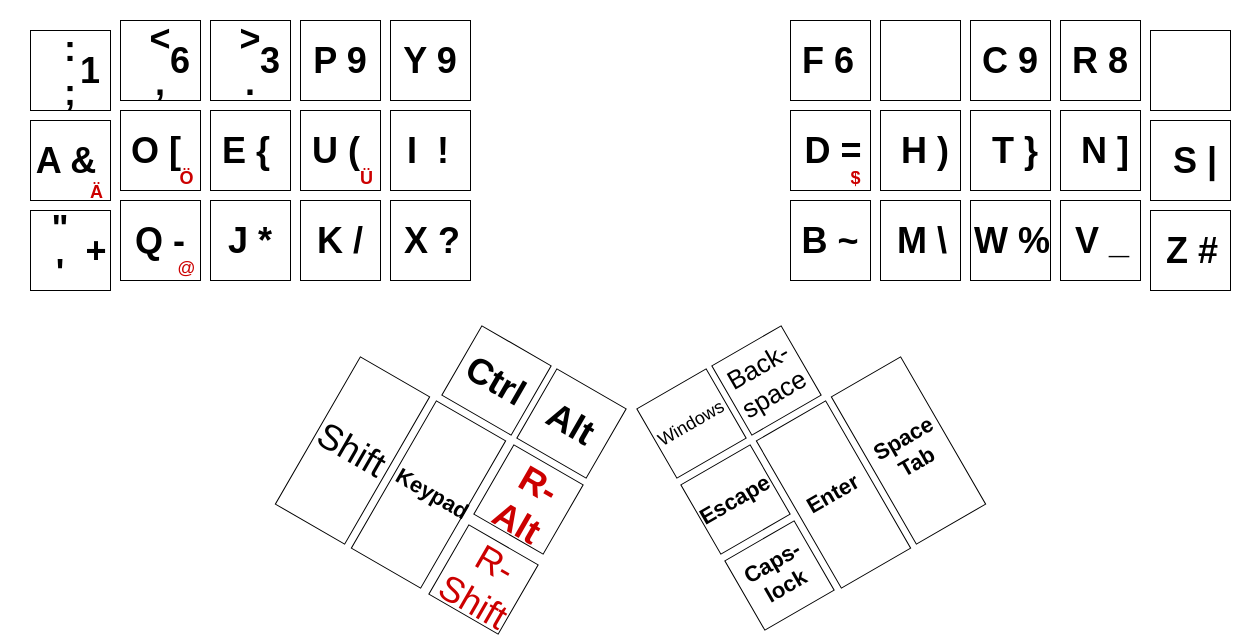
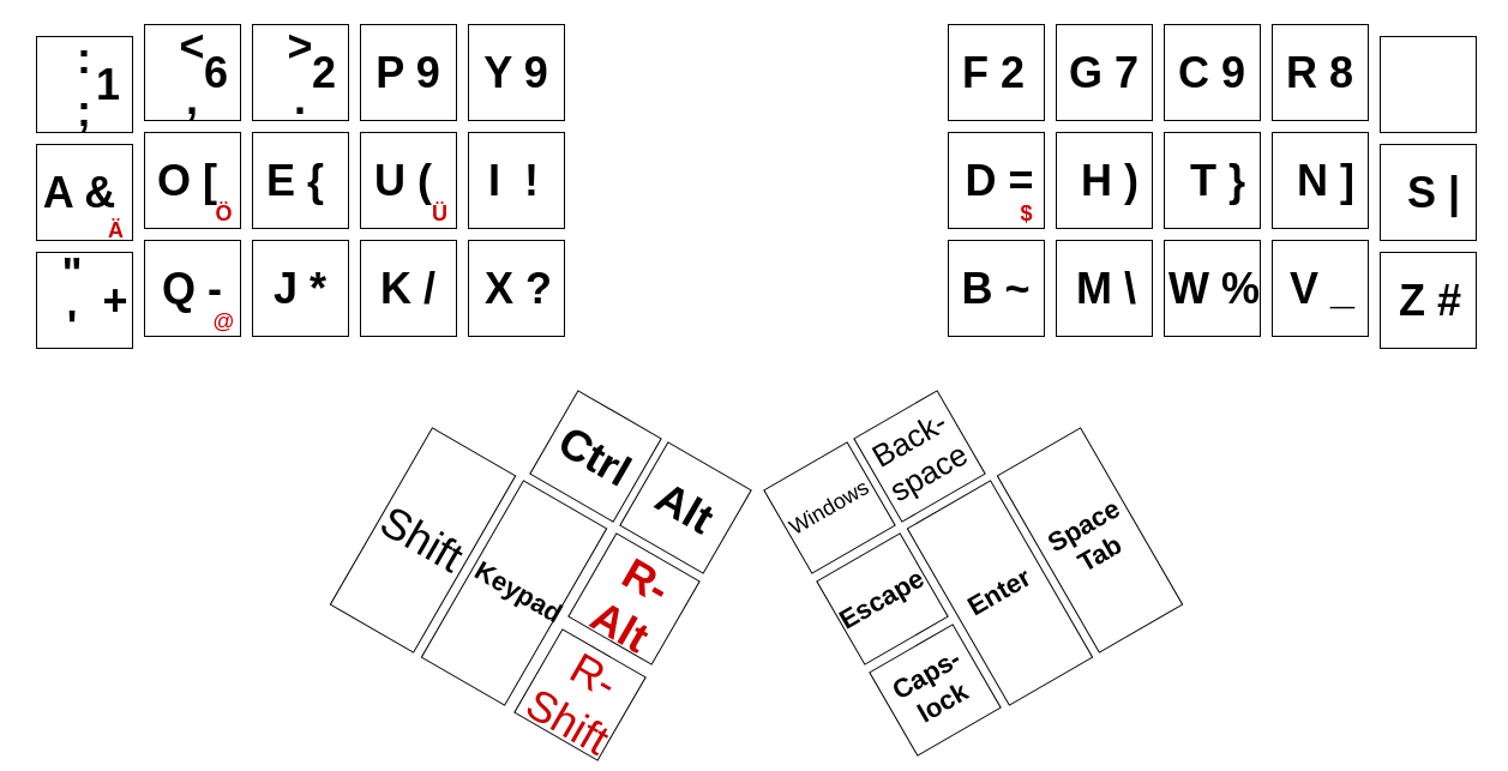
- <mxCell id="48" value="&lt;span style=&quot;font-size: 36px&quot;&gt;&lt;b&gt;&amp;nbsp; &amp;nbsp; 3&lt;/b&gt;&lt;br&gt;&lt;/span&gt;" style="text;html=1;strokeColor=none;fillColor=none;align=center;verticalAlign=middle;whiteSpace=wrap;rounded=0;" vertex="1" parent="1"><mxGeometry x="210" y="20" width="80" height="80" as="geometry" /></mxCell>
+ <mxCell id="48" value="&lt;span style=&quot;font-size: 36px&quot;&gt;&lt;b&gt;&amp;nbsp; &amp;nbsp; 2&lt;/b&gt;&lt;br&gt;&lt;/span&gt;" style="text;html=1;strokeColor=none;fillColor=none;align=center;verticalAlign=middle;whiteSpace=wrap;rounded=0;" vertex="1" parent="1"><mxGeometry x="210" y="20" width="80" height="80" as="geometry" /></mxCell>
- <mxCell id="63" value="&lt;span style=&quot;font-size: 36px&quot;&gt;&lt;b&gt;F 6&lt;/b&gt;&lt;br&gt;&lt;/span&gt;" style="text;html=1;strokeColor=none;fillColor=none;align=center;verticalAlign=middle;whiteSpace=wrap;rounded=0;" vertex="1" parent="1"><mxGeometry x="788" y="20" width="80" height="80" as="geometry" /></mxCell>
+ <mxCell id="63" value="&lt;span style=&quot;font-size: 36px&quot;&gt;&lt;b&gt;F 2&lt;/b&gt;&lt;br&gt;&lt;/span&gt;" style="text;html=1;strokeColor=none;fillColor=none;align=center;verticalAlign=middle;whiteSpace=wrap;rounded=0;" vertex="1" parent="1"><mxGeometry x="788" y="20" width="80" height="80" as="geometry" /></mxCell>
+ <mxCell id="64" value="&lt;span style=&quot;font-size: 36px&quot;&gt;&lt;b&gt;G 7&lt;/b&gt;&lt;br&gt;&lt;/span&gt;" style="text;html=1;strokeColor=none;fillColor=none;align=center;verticalAlign=middle;whiteSpace=wrap;rounded=0;" vertex="1" parent="1"><mxGeometry x="880" y="20" width="80" height="80" as="geometry" /></mxCell>
